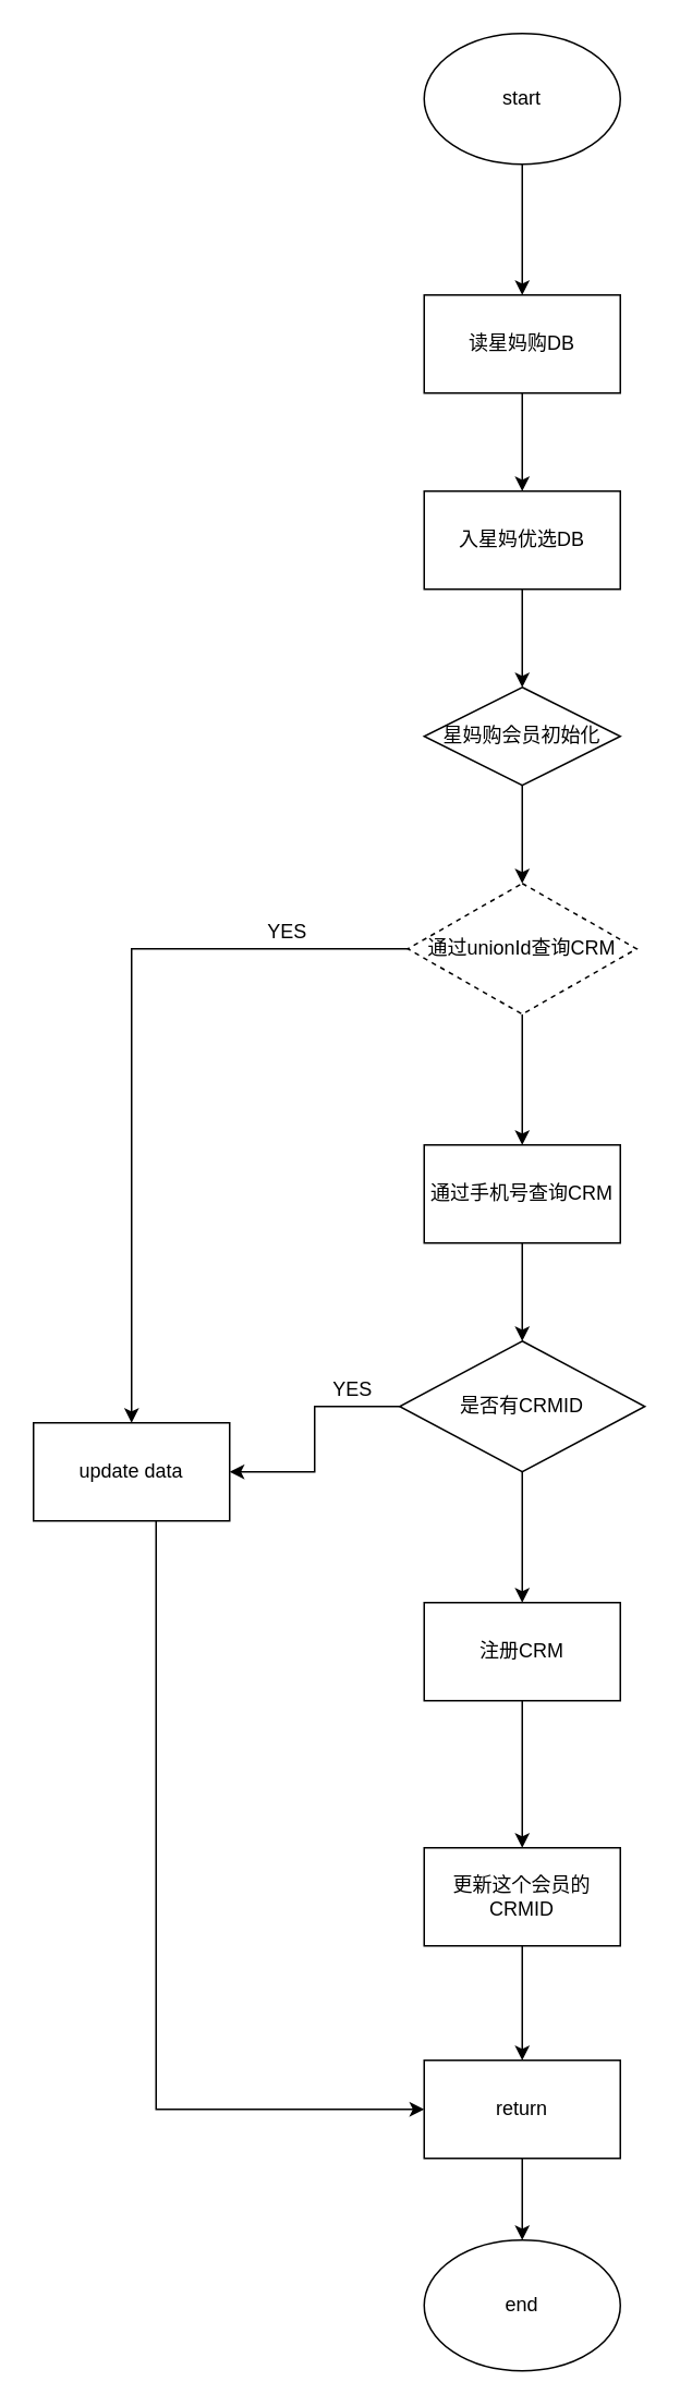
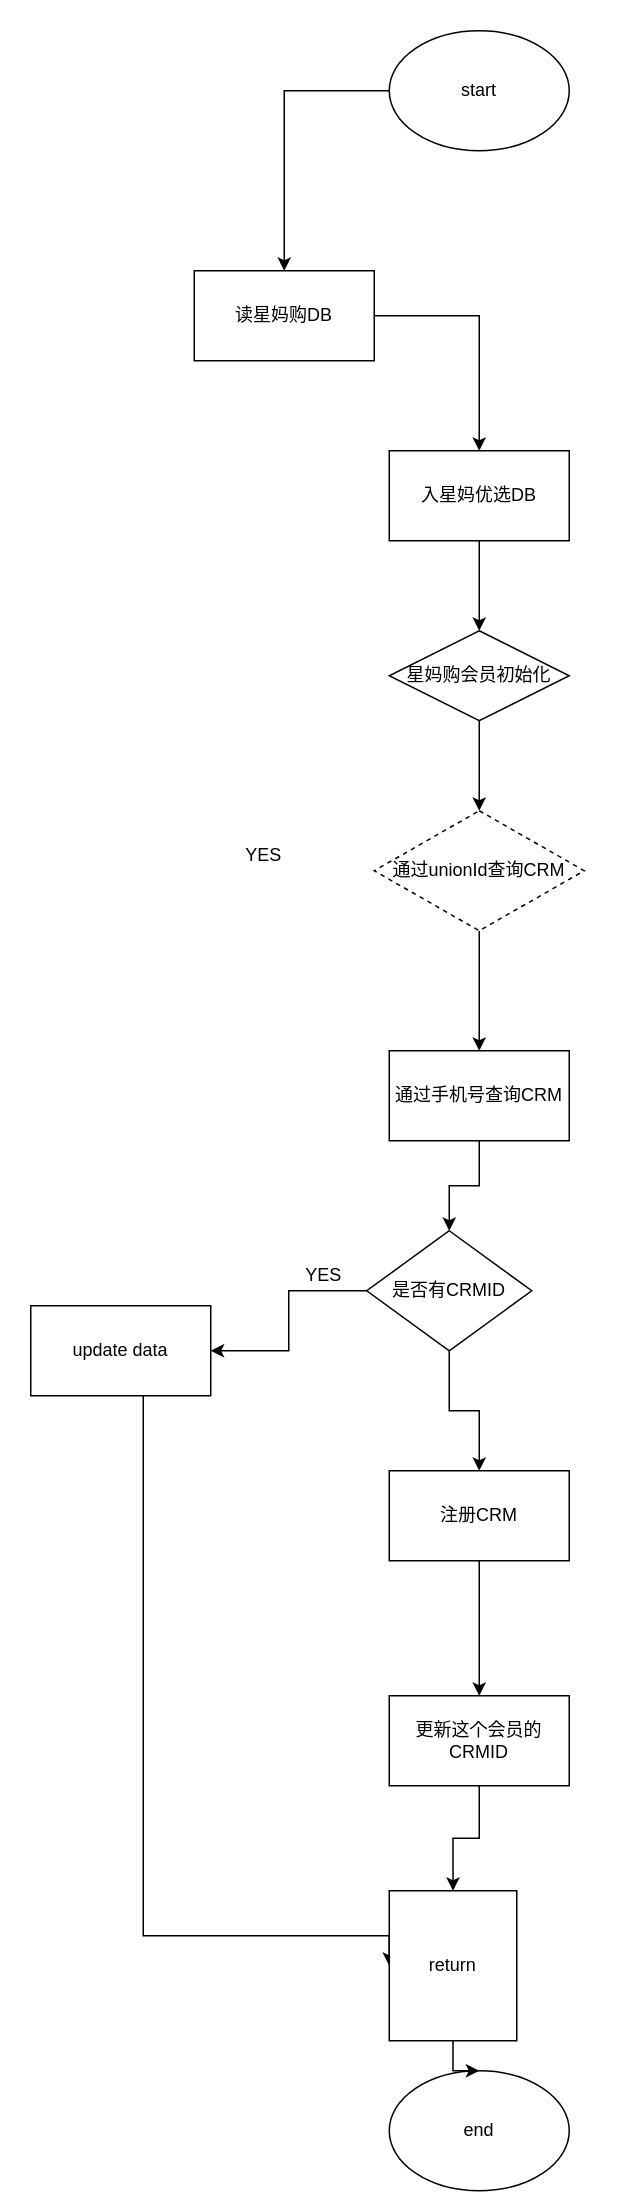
- <mxCell id="5" value="读星妈购DB" style="rounded=0;whiteSpace=wrap;html=1;" vertex="1" parent="1"><mxGeometry x="259" y="180" width="120" height="60" as="geometry" /></mxCell>
+ <mxCell id="5" value="读星妈购DB" style="rounded=0;whiteSpace=wrap;html=1;" vertex="1" parent="1"><mxGeometry x="129" y="180" width="120" height="60" as="geometry" /></mxCell>
- <mxCell id="11" style="edgeStyle=orthogonalEdgeStyle;rounded=0;orthogonalLoop=1;jettySize=auto;html=1;entryX=0.5;entryY=0;entryDx=0;entryDy=0;" edge="1" parent="1" source="12" target="14"><mxGeometry relative="1" as="geometry" /></mxCell>
- <mxCell id="19" value="是否有CRMID" style="rhombus;whiteSpace=wrap;html=1;" vertex="1" parent="1"><mxGeometry x="244" y="820" width="150" height="80" as="geometry" /></mxCell>
+ <mxCell id="19" value="是否有CRMID" style="rhombus;whiteSpace=wrap;html=1;" vertex="1" parent="1"><mxGeometry x="244" y="820" width="110" height="80" as="geometry" /></mxCell>
- <mxCell id="28" value="return" style="rounded=0;whiteSpace=wrap;html=1;" vertex="1" parent="1"><mxGeometry x="259" y="1260" width="120" height="60" as="geometry" /></mxCell>
+ <mxCell id="28" value="return" style="rounded=0;whiteSpace=wrap;html=1;" vertex="1" parent="1"><mxGeometry x="259" y="1260" width="85" height="100" as="geometry" /></mxCell>
- <mxCell id="24" value="end" style="ellipse;whiteSpace=wrap;html=1;" vertex="1" parent="1"><mxGeometry x="259" y="1370" width="120" height="80" as="geometry" /></mxCell>
+ <mxCell id="24" value="end" style="ellipse;whiteSpace=wrap;html=1;" vertex="1" parent="1"><mxGeometry x="259" y="1380" width="120" height="80" as="geometry" /></mxCell>
